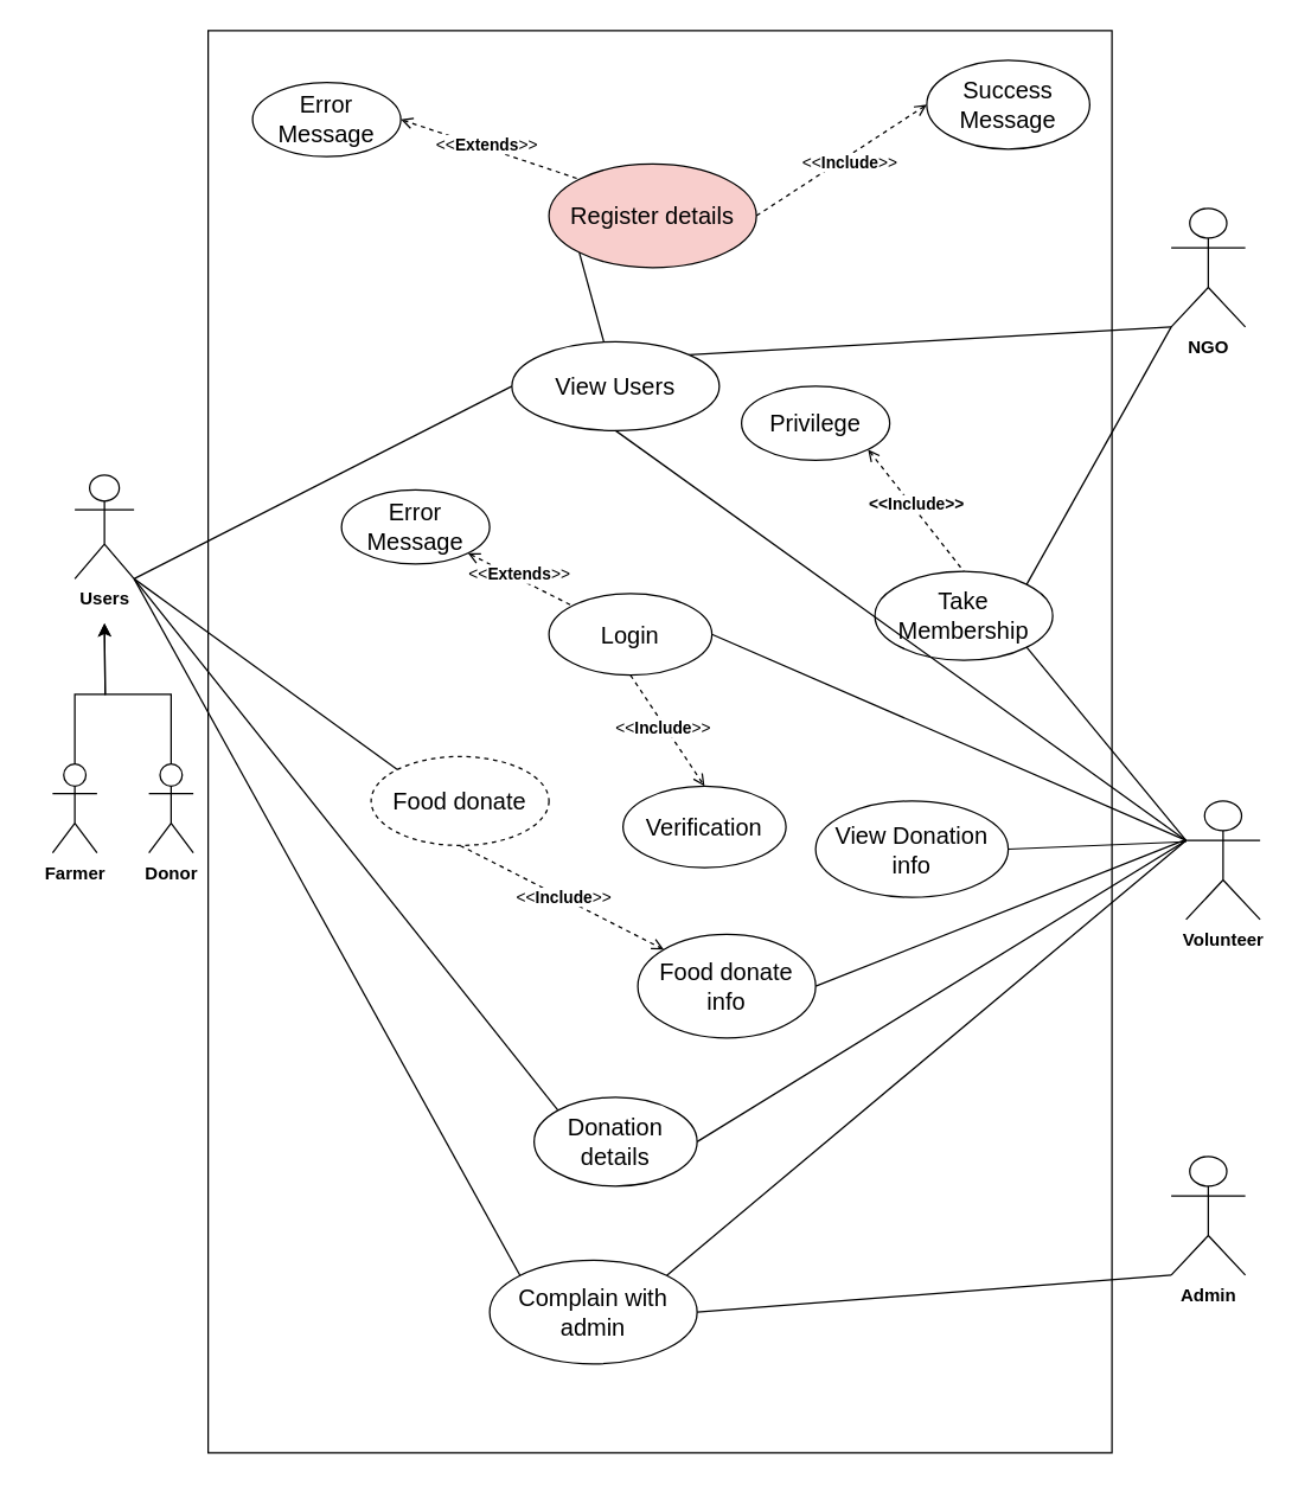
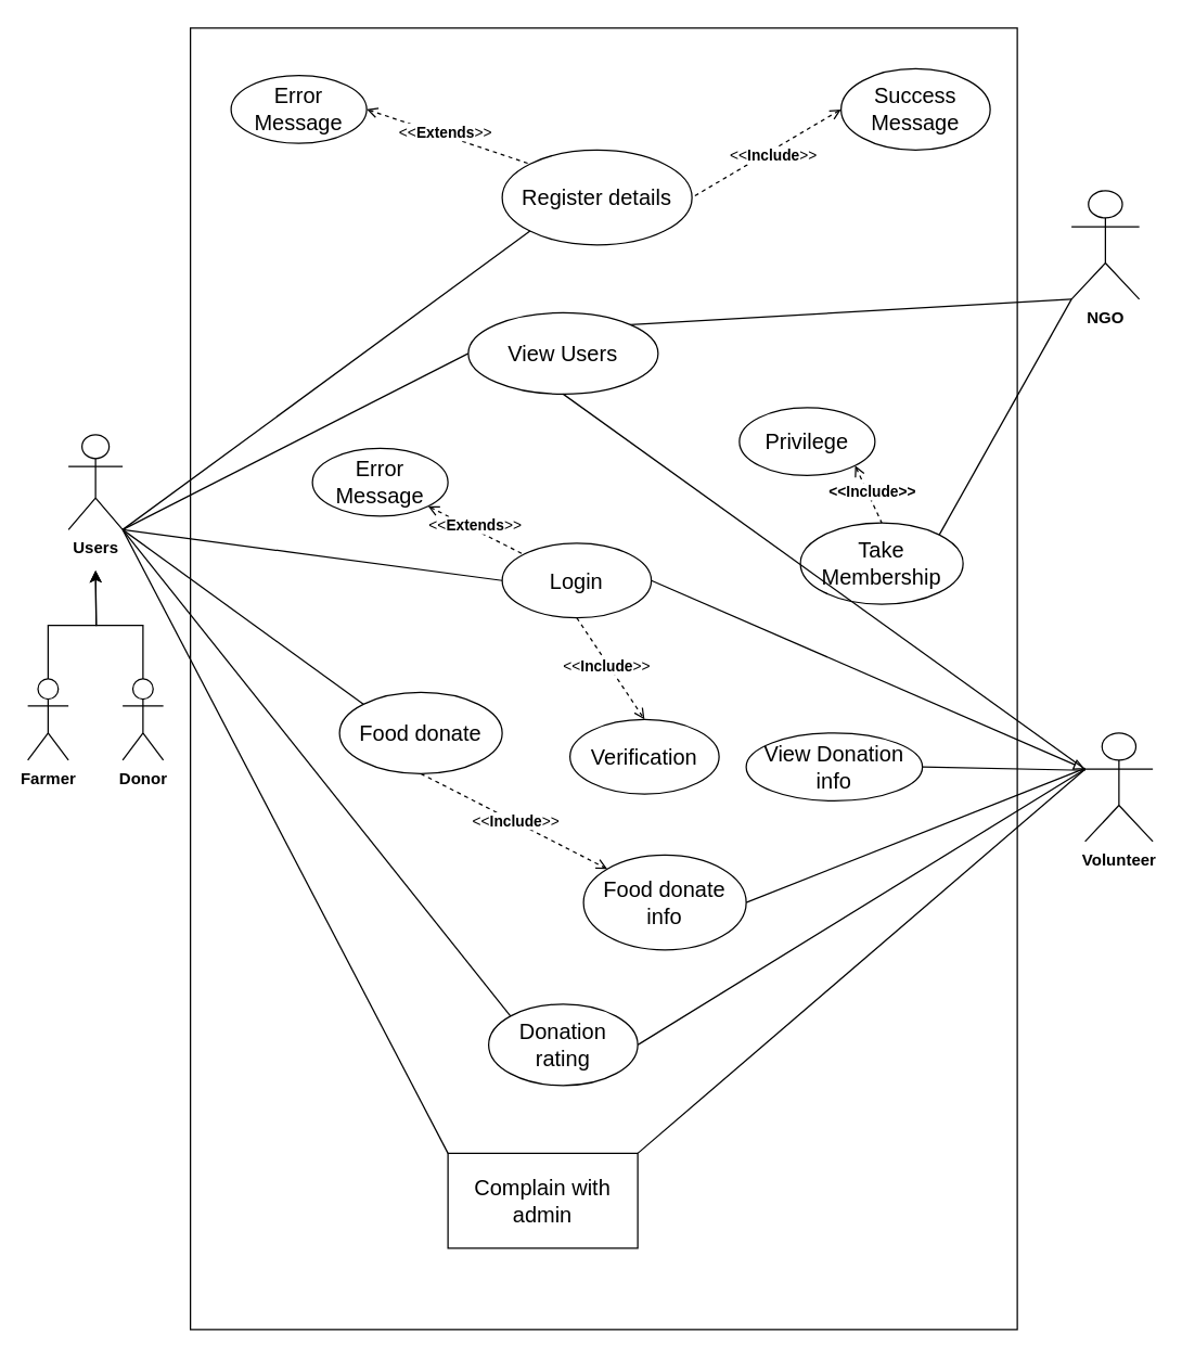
- <mxCell id="47" value="&lt;font style=&quot;font-size: 16px;&quot;&gt;Success Message&lt;/font&gt;" style="ellipse;whiteSpace=wrap;html=1;" vertex="1" parent="1"><mxGeometry x="625" y="40" width="110" height="60" as="geometry" /></mxCell>
+ <mxCell id="47" value="&lt;font style=&quot;font-size: 16px;&quot;&gt;Success Message&lt;/font&gt;" style="ellipse;whiteSpace=wrap;html=1;" vertex="1" parent="1"><mxGeometry x="620" y="50" width="110" height="60" as="geometry" /></mxCell>
- <mxCell id="11" value="&lt;font style=&quot;font-size: 16px;&quot;&gt;Register details&lt;/font&gt;" style="ellipse;whiteSpace=wrap;html=1;fillColor=#f8cecc;" parent="1" vertex="1"><mxGeometry x="370" y="110" width="140" height="70" as="geometry" /></mxCell>
+ <mxCell id="11" value="&lt;font style=&quot;font-size: 16px;&quot;&gt;Register details&lt;/font&gt;" style="ellipse;whiteSpace=wrap;html=1;" parent="1" vertex="1"><mxGeometry x="370" y="110" width="140" height="70" as="geometry" /></mxCell>
- <mxCell id="27" style="rounded=0;orthogonalLoop=1;jettySize=auto;html=1;exitX=0;exitY=1;exitDx=0;exitDy=0;endArrow=none;endFill=0;" parent="1" source="11" target="15" edge="1"><mxGeometry relative="1" as="geometry" /></mxCell>
+ <mxCell id="27" style="rounded=0;orthogonalLoop=1;jettySize=auto;html=1;exitX=0;exitY=1;exitDx=0;exitDy=0;entryX=1;entryY=1;entryDx=0;entryDy=0;entryPerimeter=0;endArrow=none;endFill=0;" parent="1" source="11" target="2" edge="1"><mxGeometry relative="1" as="geometry" /></mxCell>
- <mxCell id="38" value="&lt;font style=&quot;font-size: 16px;&quot;&gt;Privilege&lt;/font&gt;" style="ellipse;whiteSpace=wrap;html=1;" vertex="1" parent="1"><mxGeometry x="500" y="260" width="100" height="50" as="geometry" /></mxCell>
+ <mxCell id="38" value="&lt;font style=&quot;font-size: 16px;&quot;&gt;Privilege&lt;/font&gt;" style="ellipse;whiteSpace=wrap;html=1;" vertex="1" parent="1"><mxGeometry x="545" y="300" width="100" height="50" as="geometry" /></mxCell>
+ <mxCell id="25" style="rounded=0;orthogonalLoop=1;jettySize=auto;html=1;exitX=1;exitY=1;exitDx=0;exitDy=0;exitPerimeter=0;endArrow=none;endFill=0;entryX=0;entryY=0.5;entryDx=0;entryDy=0;" parent="1" source="2" target="12" edge="1"><mxGeometry relative="1" as="geometry"><mxPoint x="370" y="430" as="targetPoint" /></mxGeometry></mxCell>
- <mxCell id="24" style="rounded=0;orthogonalLoop=1;jettySize=auto;html=1;exitX=1;exitY=1;exitDx=0;exitDy=0;entryX=0;entryY=0.333;entryDx=0;entryDy=0;entryPerimeter=0;endArrow=none;endFill=0;" parent="1" source="16" target="9" edge="1"><mxGeometry relative="1" as="geometry" /></mxCell>
- <mxCell id="19" value="&lt;font style=&quot;font-size: 16px;&quot;&gt;Food donate&lt;/font&gt;" style="ellipse;whiteSpace=wrap;html=1;dashed=1;" parent="1" vertex="1"><mxGeometry x="250" y="510" width="120" height="60" as="geometry" /></mxCell>
+ <mxCell id="19" value="&lt;font style=&quot;font-size: 16px;&quot;&gt;Food donate&lt;/font&gt;" style="ellipse;whiteSpace=wrap;html=1;" parent="1" vertex="1"><mxGeometry x="250" y="510" width="120" height="60" as="geometry" /></mxCell>
- <mxCell id="7" value="&lt;b&gt;Farmer&lt;/b&gt;" style="shape=umlActor;verticalLabelPosition=bottom;verticalAlign=top;html=1;outlineConnect=0;" parent="1" vertex="1"><mxGeometry x="35" y="515" width="30" height="60" as="geometry" /></mxCell>
+ <mxCell id="7" value="&lt;b&gt;Farmer&lt;/b&gt;" style="shape=umlActor;verticalLabelPosition=bottom;verticalAlign=top;html=1;outlineConnect=0;" parent="1" vertex="1"><mxGeometry x="20" y="500" width="30" height="60" as="geometry" /></mxCell>
- <mxCell id="4" value="&lt;b&gt;Donor&lt;/b&gt;" style="shape=umlActor;verticalLabelPosition=bottom;verticalAlign=top;html=1;outlineConnect=0;" parent="1" vertex="1"><mxGeometry x="100" y="515" width="30" height="60" as="geometry" /></mxCell>
+ <mxCell id="4" value="&lt;b&gt;Donor&lt;/b&gt;" style="shape=umlActor;verticalLabelPosition=bottom;verticalAlign=top;html=1;outlineConnect=0;" parent="1" vertex="1"><mxGeometry x="90" y="500" width="30" height="60" as="geometry" /></mxCell>
- <mxCell id="26" style="rounded=0;orthogonalLoop=1;jettySize=auto;html=1;exitX=1;exitY=0.5;exitDx=0;exitDy=0;entryX=0;entryY=0.333;entryDx=0;entryDy=0;entryPerimeter=0;endArrow=none;endFill=0;" parent="1" source="12" target="9" edge="1"><mxGeometry relative="1" as="geometry" /></mxCell>
+ <mxCell id="26" style="rounded=0;orthogonalLoop=1;jettySize=auto;html=1;exitX=1;exitY=0.5;exitDx=0;exitDy=0;entryX=0;entryY=0.333;entryDx=0;entryDy=0;entryPerimeter=0;endArrow=block;endFill=0;" parent="1" source="12" target="9" edge="1"><mxGeometry relative="1" as="geometry" /></mxCell>
- <mxCell id="52" value="&lt;font style=&quot;font-size: 16px;&quot;&gt;View Donation info&lt;/font&gt;" style="ellipse;whiteSpace=wrap;html=1;" vertex="1" parent="1"><mxGeometry x="550" y="540" width="130" height="65" as="geometry" /></mxCell>
+ <mxCell id="52" value="&lt;font style=&quot;font-size: 16px;&quot;&gt;View Donation info&lt;/font&gt;" style="ellipse;whiteSpace=wrap;html=1;" vertex="1" parent="1"><mxGeometry x="550" y="540" width="130" height="50" as="geometry" /></mxCell>
- <mxCell id="22" value="&lt;font style=&quot;font-size: 16px;&quot;&gt;Donation details&lt;/font&gt;" style="ellipse;whiteSpace=wrap;html=1;" parent="1" vertex="1"><mxGeometry x="360" y="740" width="110" height="60" as="geometry" /></mxCell>
+ <mxCell id="22" value="&lt;font style=&quot;font-size: 16px;&quot;&gt;Donation rating&lt;/font&gt;" style="ellipse;whiteSpace=wrap;html=1;" parent="1" vertex="1"><mxGeometry x="360" y="740" width="110" height="60" as="geometry" /></mxCell>
- <mxCell id="5" value="&lt;b&gt;Admin&lt;/b&gt;" style="shape=umlActor;verticalLabelPosition=bottom;verticalAlign=top;html=1;outlineConnect=0;" parent="1" vertex="1"><mxGeometry x="790" y="780" width="50" height="80" as="geometry" /></mxCell>
- <mxCell id="35" style="rounded=0;orthogonalLoop=1;jettySize=auto;html=1;exitX=1;exitY=0.5;exitDx=0;exitDy=0;entryX=0;entryY=1;entryDx=0;entryDy=0;entryPerimeter=0;endArrow=none;endFill=0;" parent="1" source="34" target="5" edge="1"><mxGeometry relative="1" as="geometry" /></mxCell>
- <mxCell id="34" value="&lt;font style=&quot;font-size: 16px;&quot;&gt;Complain with admin&lt;/font&gt;" style="ellipse;whiteSpace=wrap;html=1;" parent="1" vertex="1"><mxGeometry x="330" y="850" width="140" height="70" as="geometry" /></mxCell>
+ <mxCell id="34" value="&lt;font style=&quot;font-size: 16px;&quot;&gt;Complain with admin&lt;/font&gt;" style="whiteSpace=wrap;html=1;rounded=0;" parent="1" vertex="1"><mxGeometry x="330" y="850" width="140" height="70" as="geometry" /></mxCell>
